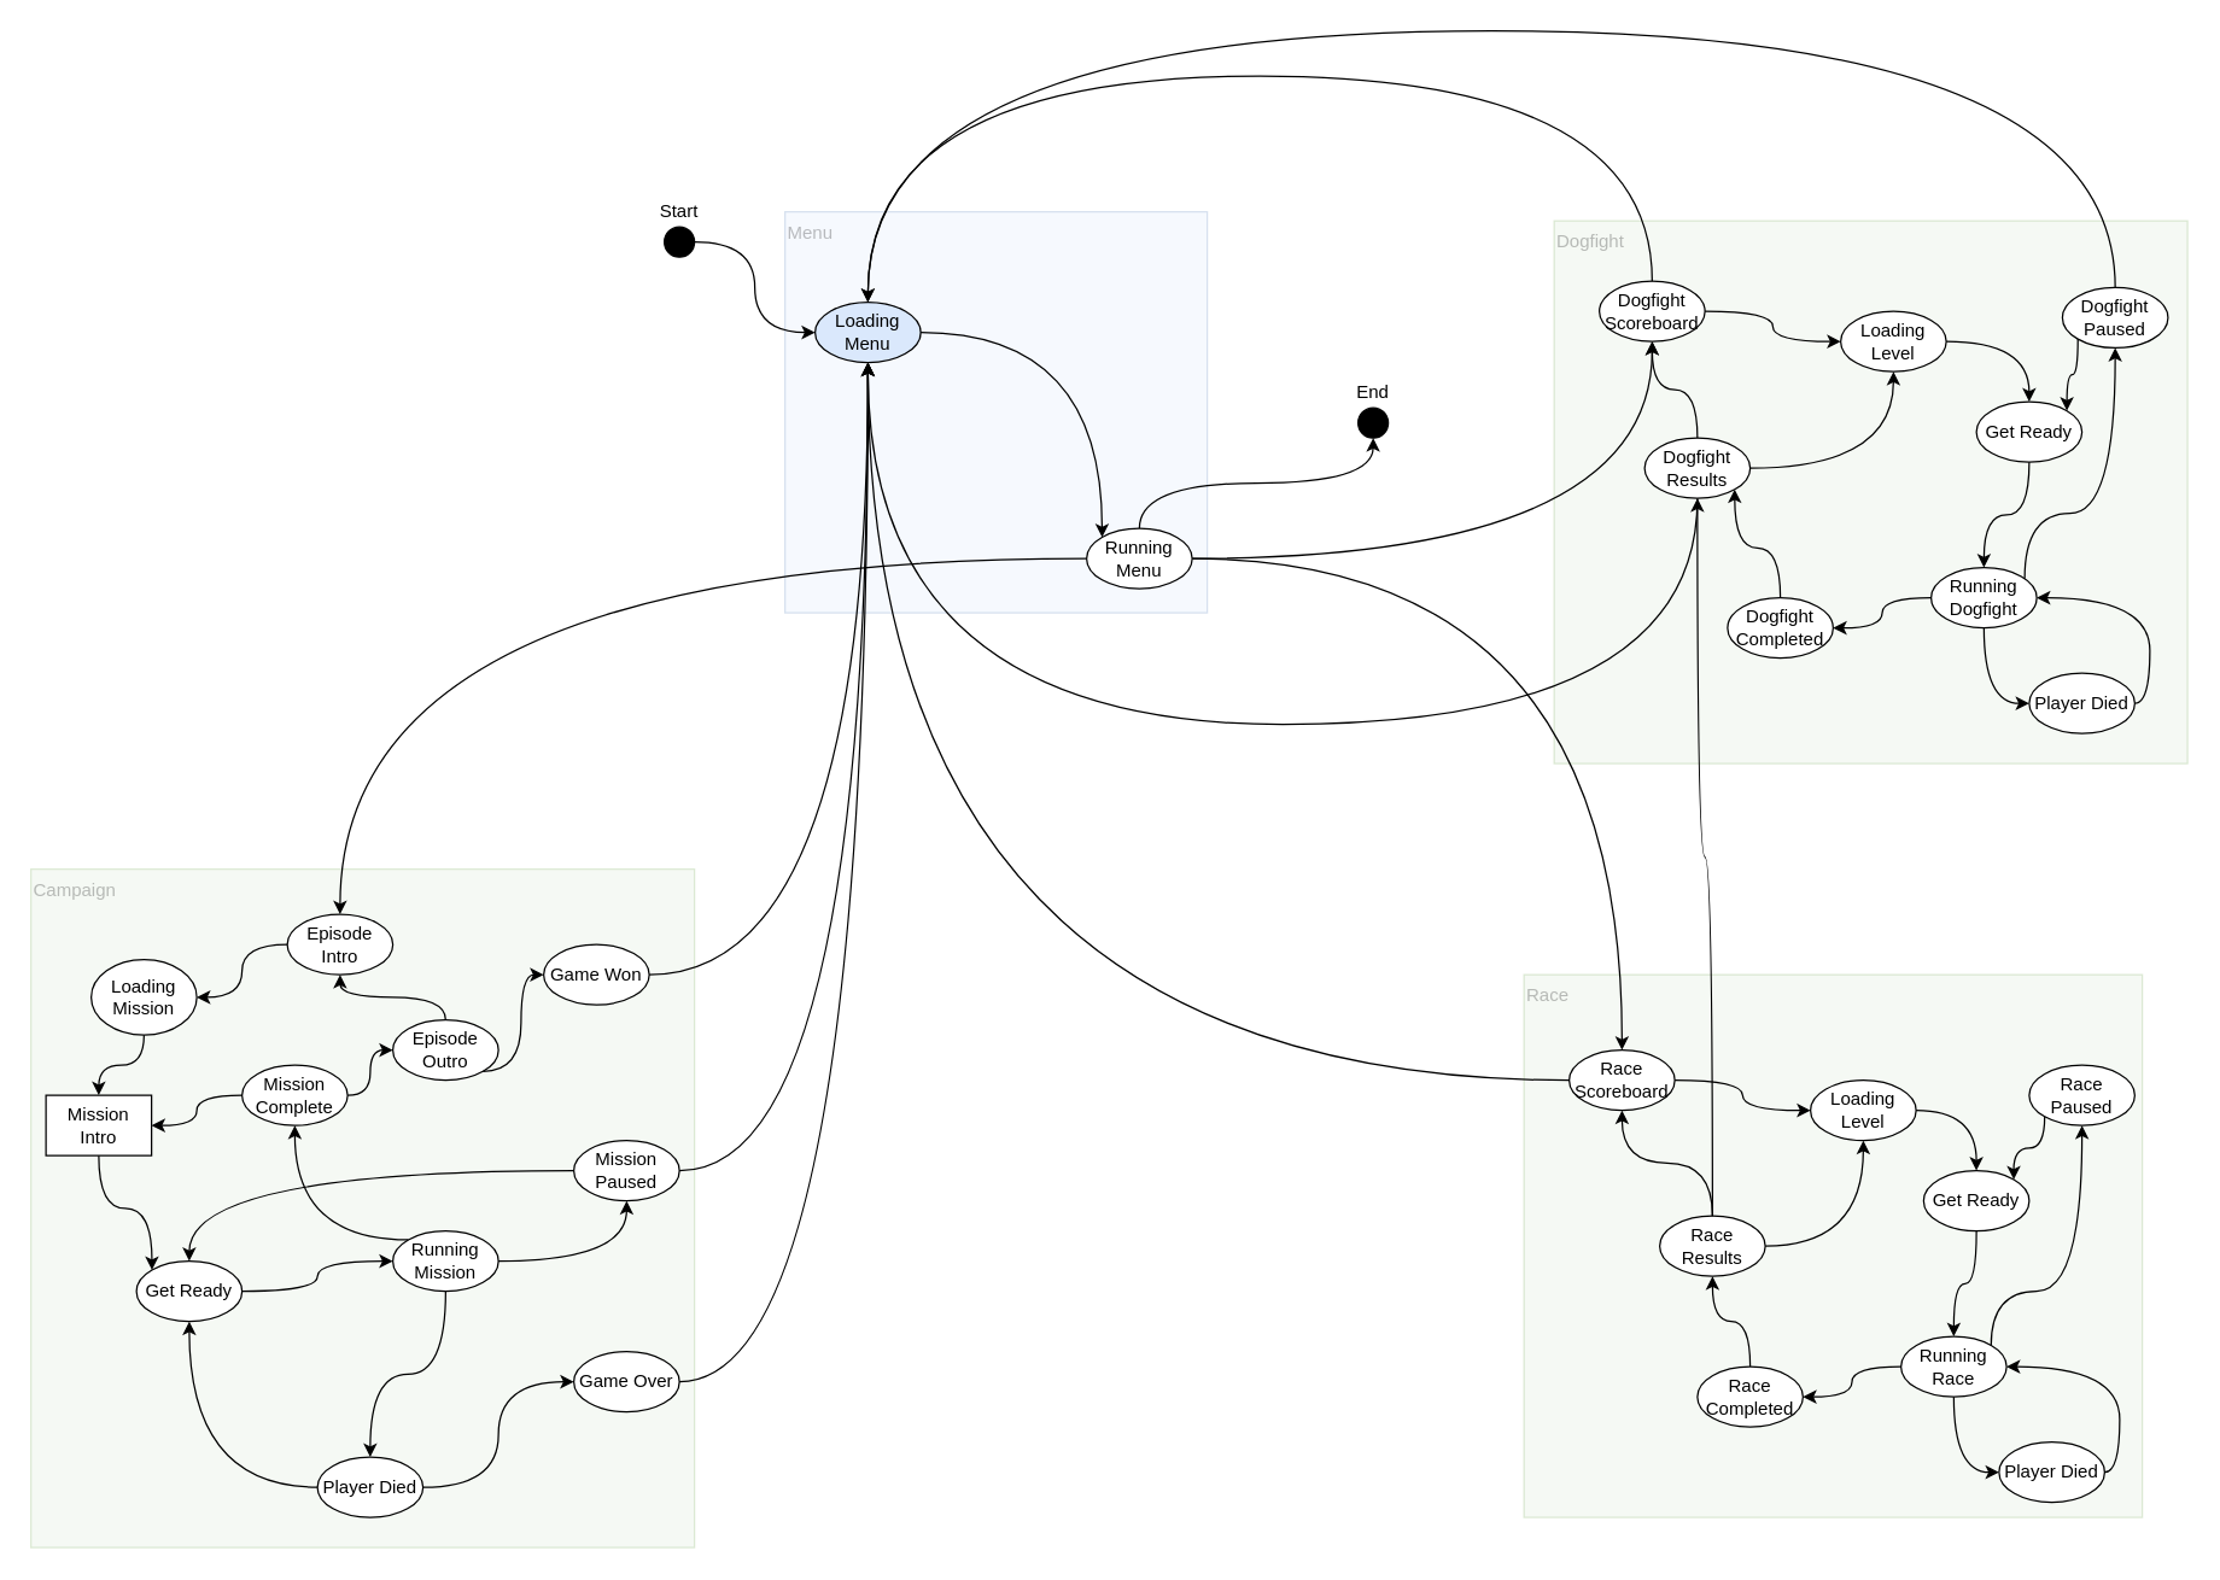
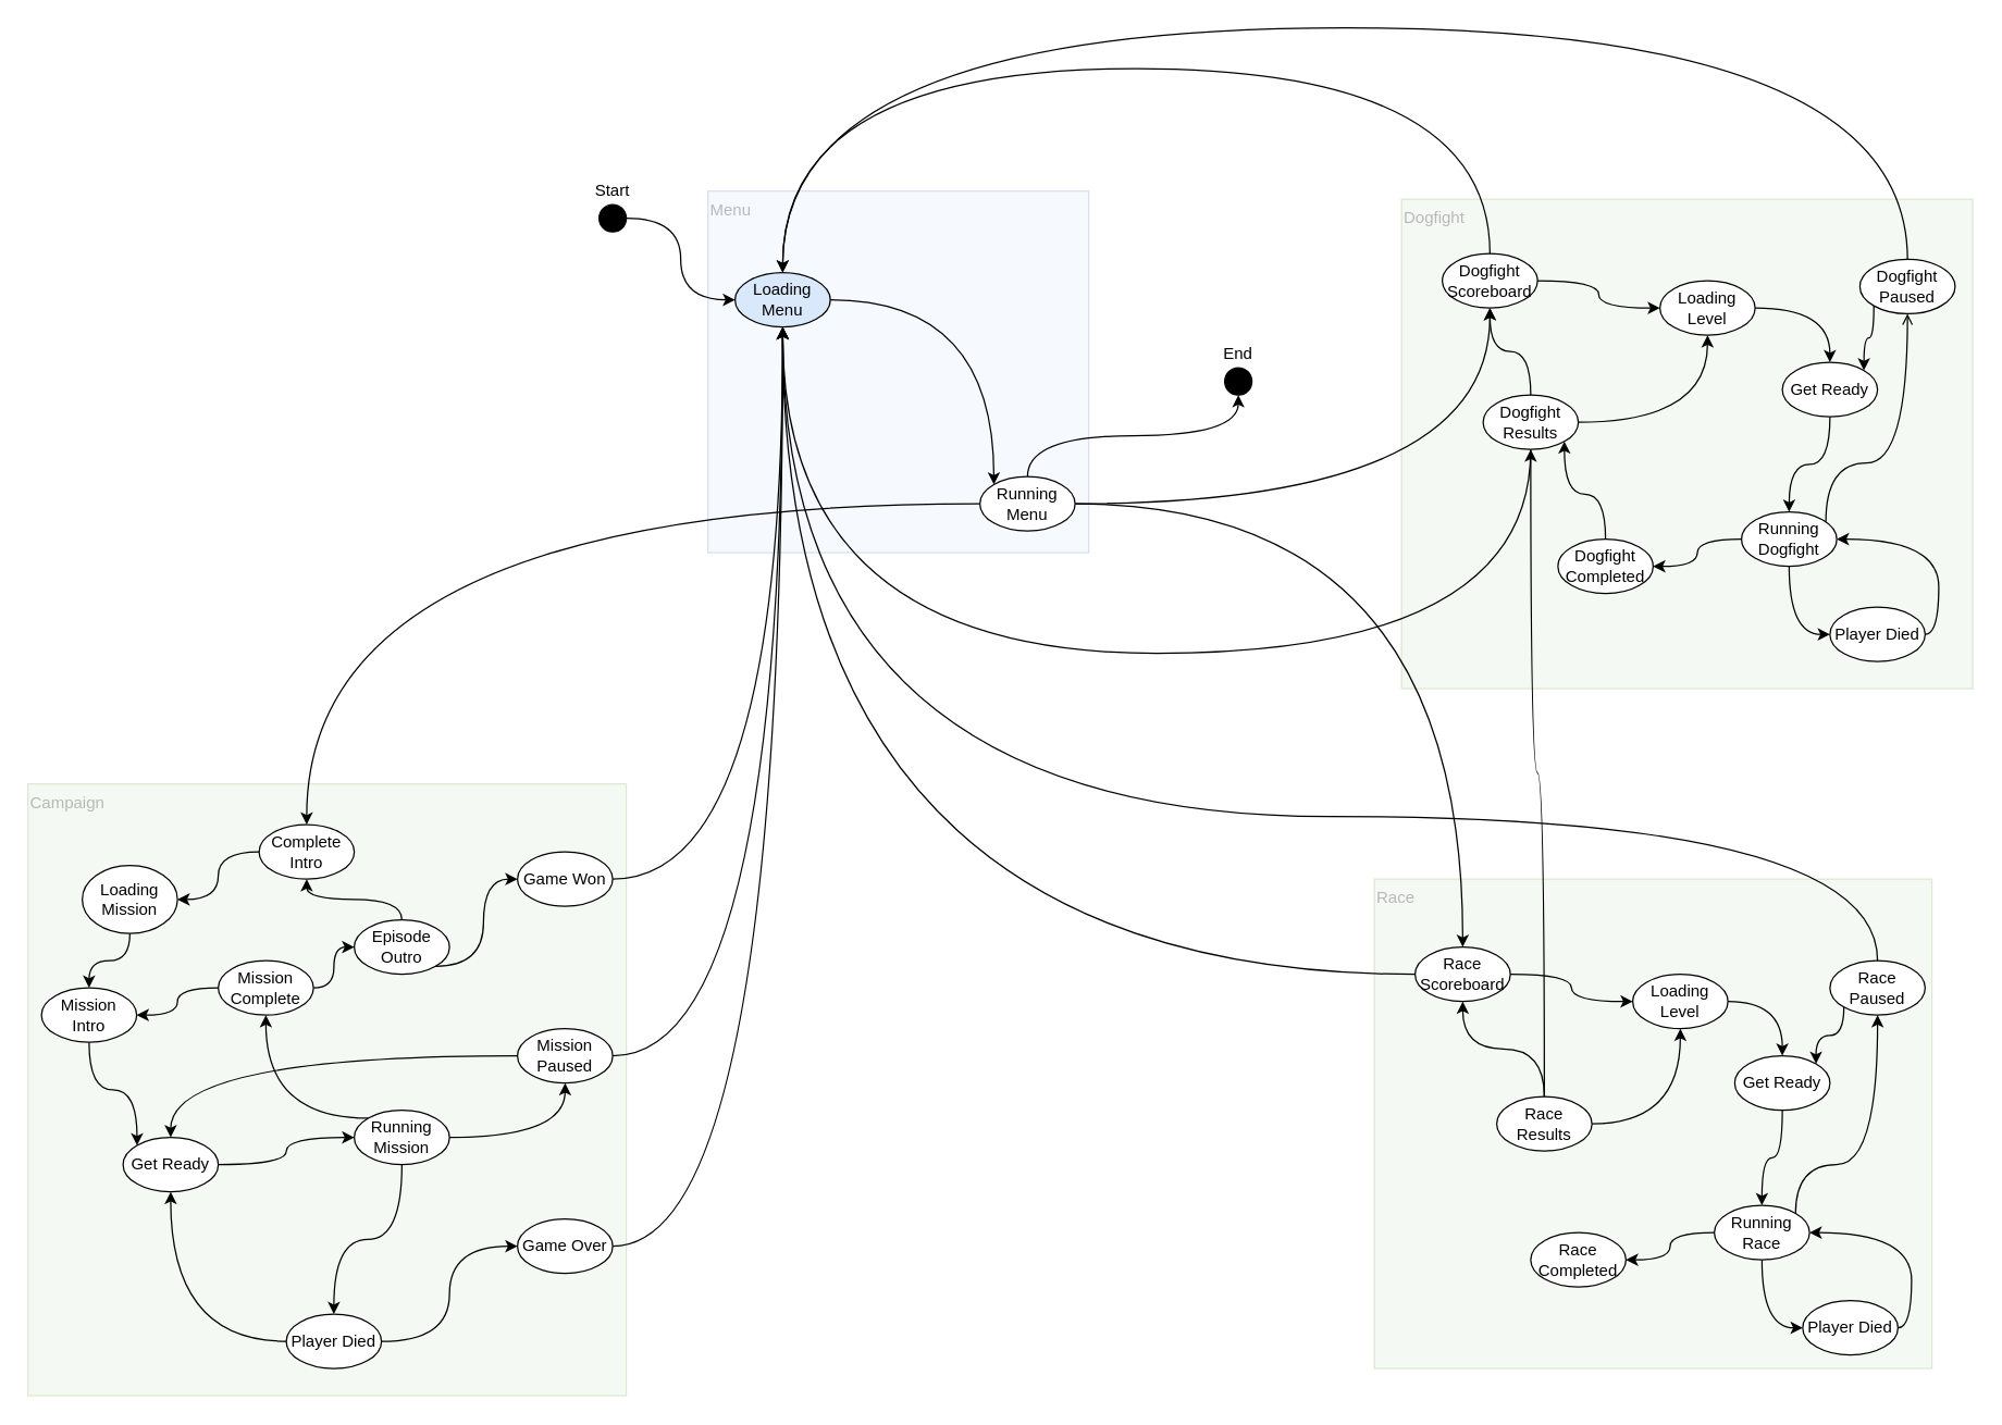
- <mxCell id="84" value="" style="endArrow=classic;html=1;edgeStyle=orthogonalEdgeStyle;curved=1;" parent="1" source="62" target="86" edge="1"><mxGeometry width="50" height="50" relative="1" as="geometry"><mxPoint x="1341.594" y="376.003" as="sourcePoint" /><mxPoint x="1327.03" y="380.25" as="targetPoint" /><Array as="points"><mxPoint x="1342" y="340" /><mxPoint x="1402" y="340" /></Array></mxGeometry></mxCell>
+ <mxCell id="84" value="" style="endArrow=open;html=1;edgeStyle=orthogonalEdgeStyle;curved=1;" parent="1" source="62" target="86" edge="1"><mxGeometry width="50" height="50" relative="1" as="geometry"><mxPoint x="1341.594" y="376.003" as="sourcePoint" /><mxPoint x="1327.03" y="380.25" as="targetPoint" /><Array as="points"><mxPoint x="1342" y="340" /><mxPoint x="1402" y="340" /></Array></mxGeometry></mxCell>
+ <mxCell id="89" value="" style="endArrow=classic;html=1;edgeStyle=orthogonalEdgeStyle;curved=1;exitX=0.5;exitY=0;exitDx=0;exitDy=0;" edge="1" parent="1" source="81" target="5"><mxGeometry width="50" height="50" relative="1" as="geometry"><mxPoint x="1280" y="746" as="sourcePoint" /><mxPoint x="1320" y="786" as="targetPoint" /><Array as="points"><mxPoint x="1380" y="600" /><mxPoint x="575" y="600" /></Array></mxGeometry></mxCell>
- <mxCell id="17" value="Episode Intro" style="ellipse;whiteSpace=wrap;html=1;fillColor=#FFFFFF;" parent="1" vertex="1"><mxGeometry x="190" y="606" width="70" height="40" as="geometry" /></mxCell>
+ <mxCell id="17" value="Complete Intro" style="ellipse;whiteSpace=wrap;html=1;fillColor=#FFFFFF;" parent="1" vertex="1"><mxGeometry x="190" y="606" width="70" height="40" as="geometry" /></mxCell>
- <mxCell id="34" value="Game Won" style="ellipse;whiteSpace=wrap;html=1;fillColor=#FFFFFF;" parent="1" vertex="1"><mxGeometry x="360" y="626" width="70" height="40" as="geometry" /></mxCell>
+ <mxCell id="34" value="Game Won" style="ellipse;whiteSpace=wrap;html=1;fillColor=#FFFFFF;" parent="1" vertex="1"><mxGeometry x="380" y="626" width="70" height="40" as="geometry" /></mxCell>
- <mxCell id="12" value="Mission Intro" style="whiteSpace=wrap;html=1;fillColor=#FFFFFF;rounded=0;" parent="1" vertex="1"><mxGeometry x="30" y="726" width="70" height="40" as="geometry" /></mxCell>
+ <mxCell id="12" value="Mission Intro" style="ellipse;whiteSpace=wrap;html=1;fillColor=#FFFFFF;" parent="1" vertex="1"><mxGeometry x="30" y="726" width="70" height="40" as="geometry" /></mxCell>
- <mxCell id="50" value="" style="endArrow=classic;html=1;edgeStyle=orthogonalEdgeStyle;curved=1;exitX=0.5;exitY=0;exitDx=0;exitDy=0;" parent="1" source="53" target="45" edge="1"><mxGeometry width="50" height="50" relative="1" as="geometry"><mxPoint x="1125" y="816" as="sourcePoint" /><mxPoint x="1105" y="861" as="targetPoint" /></mxGeometry></mxCell>
